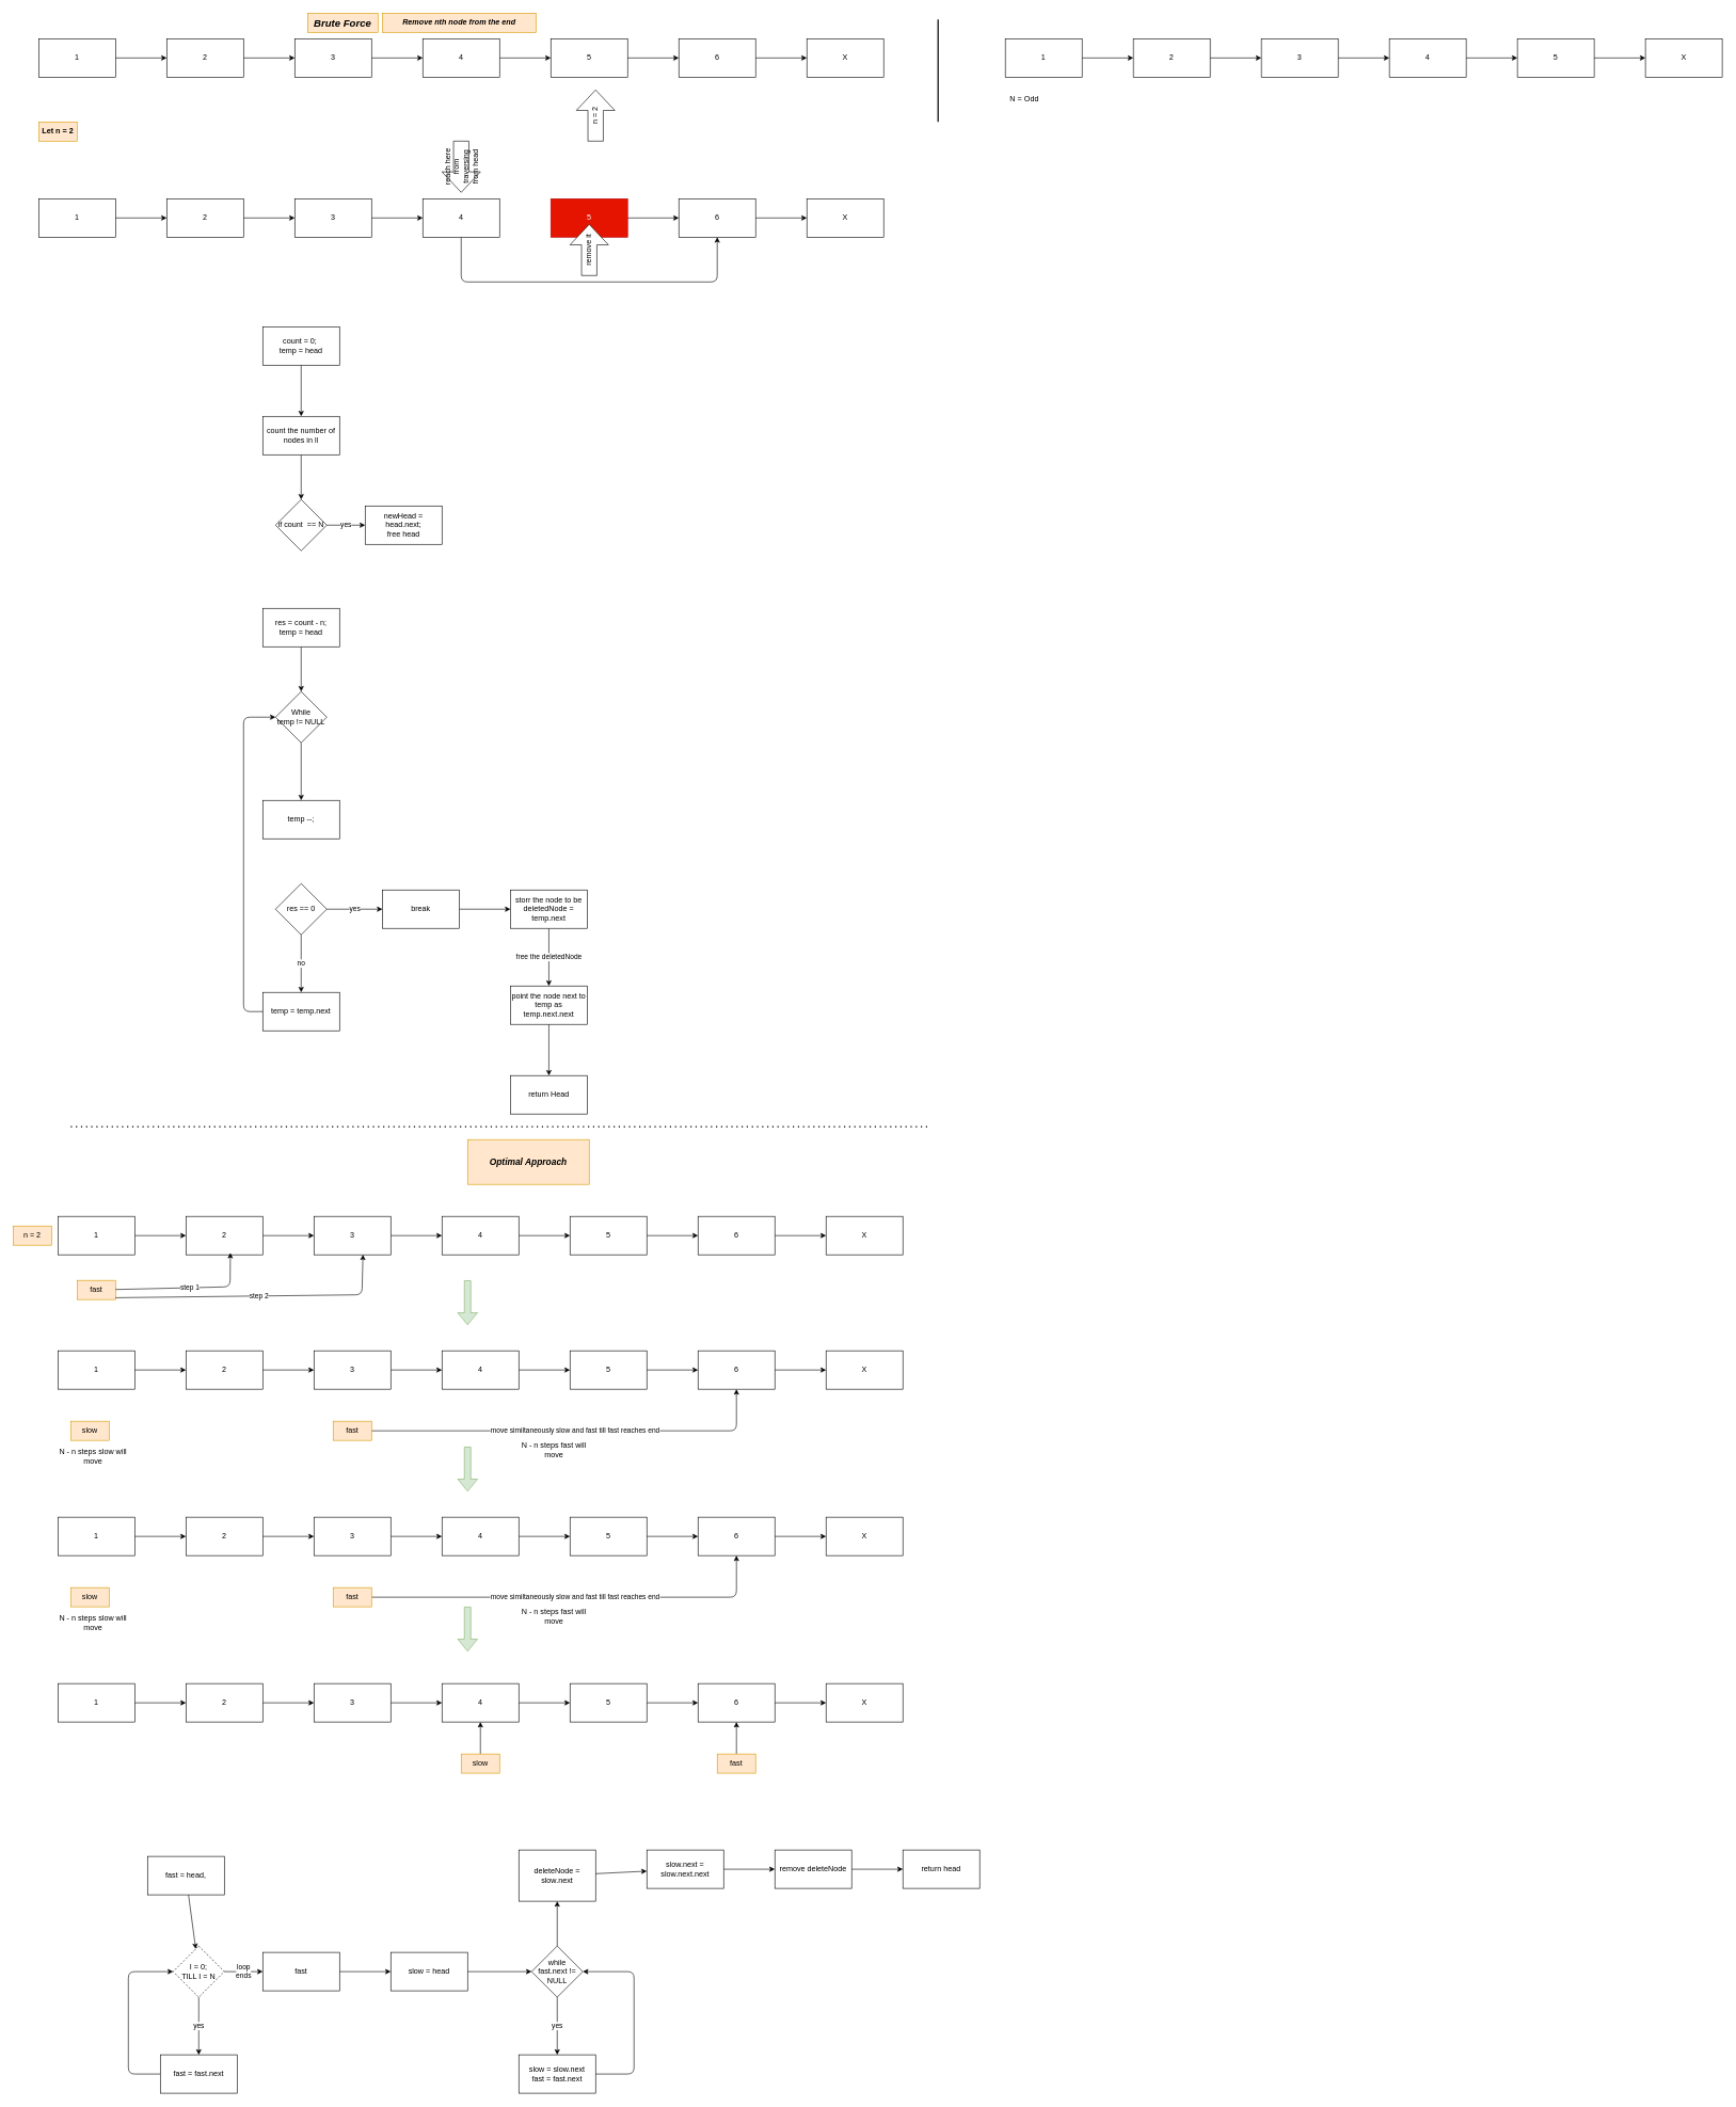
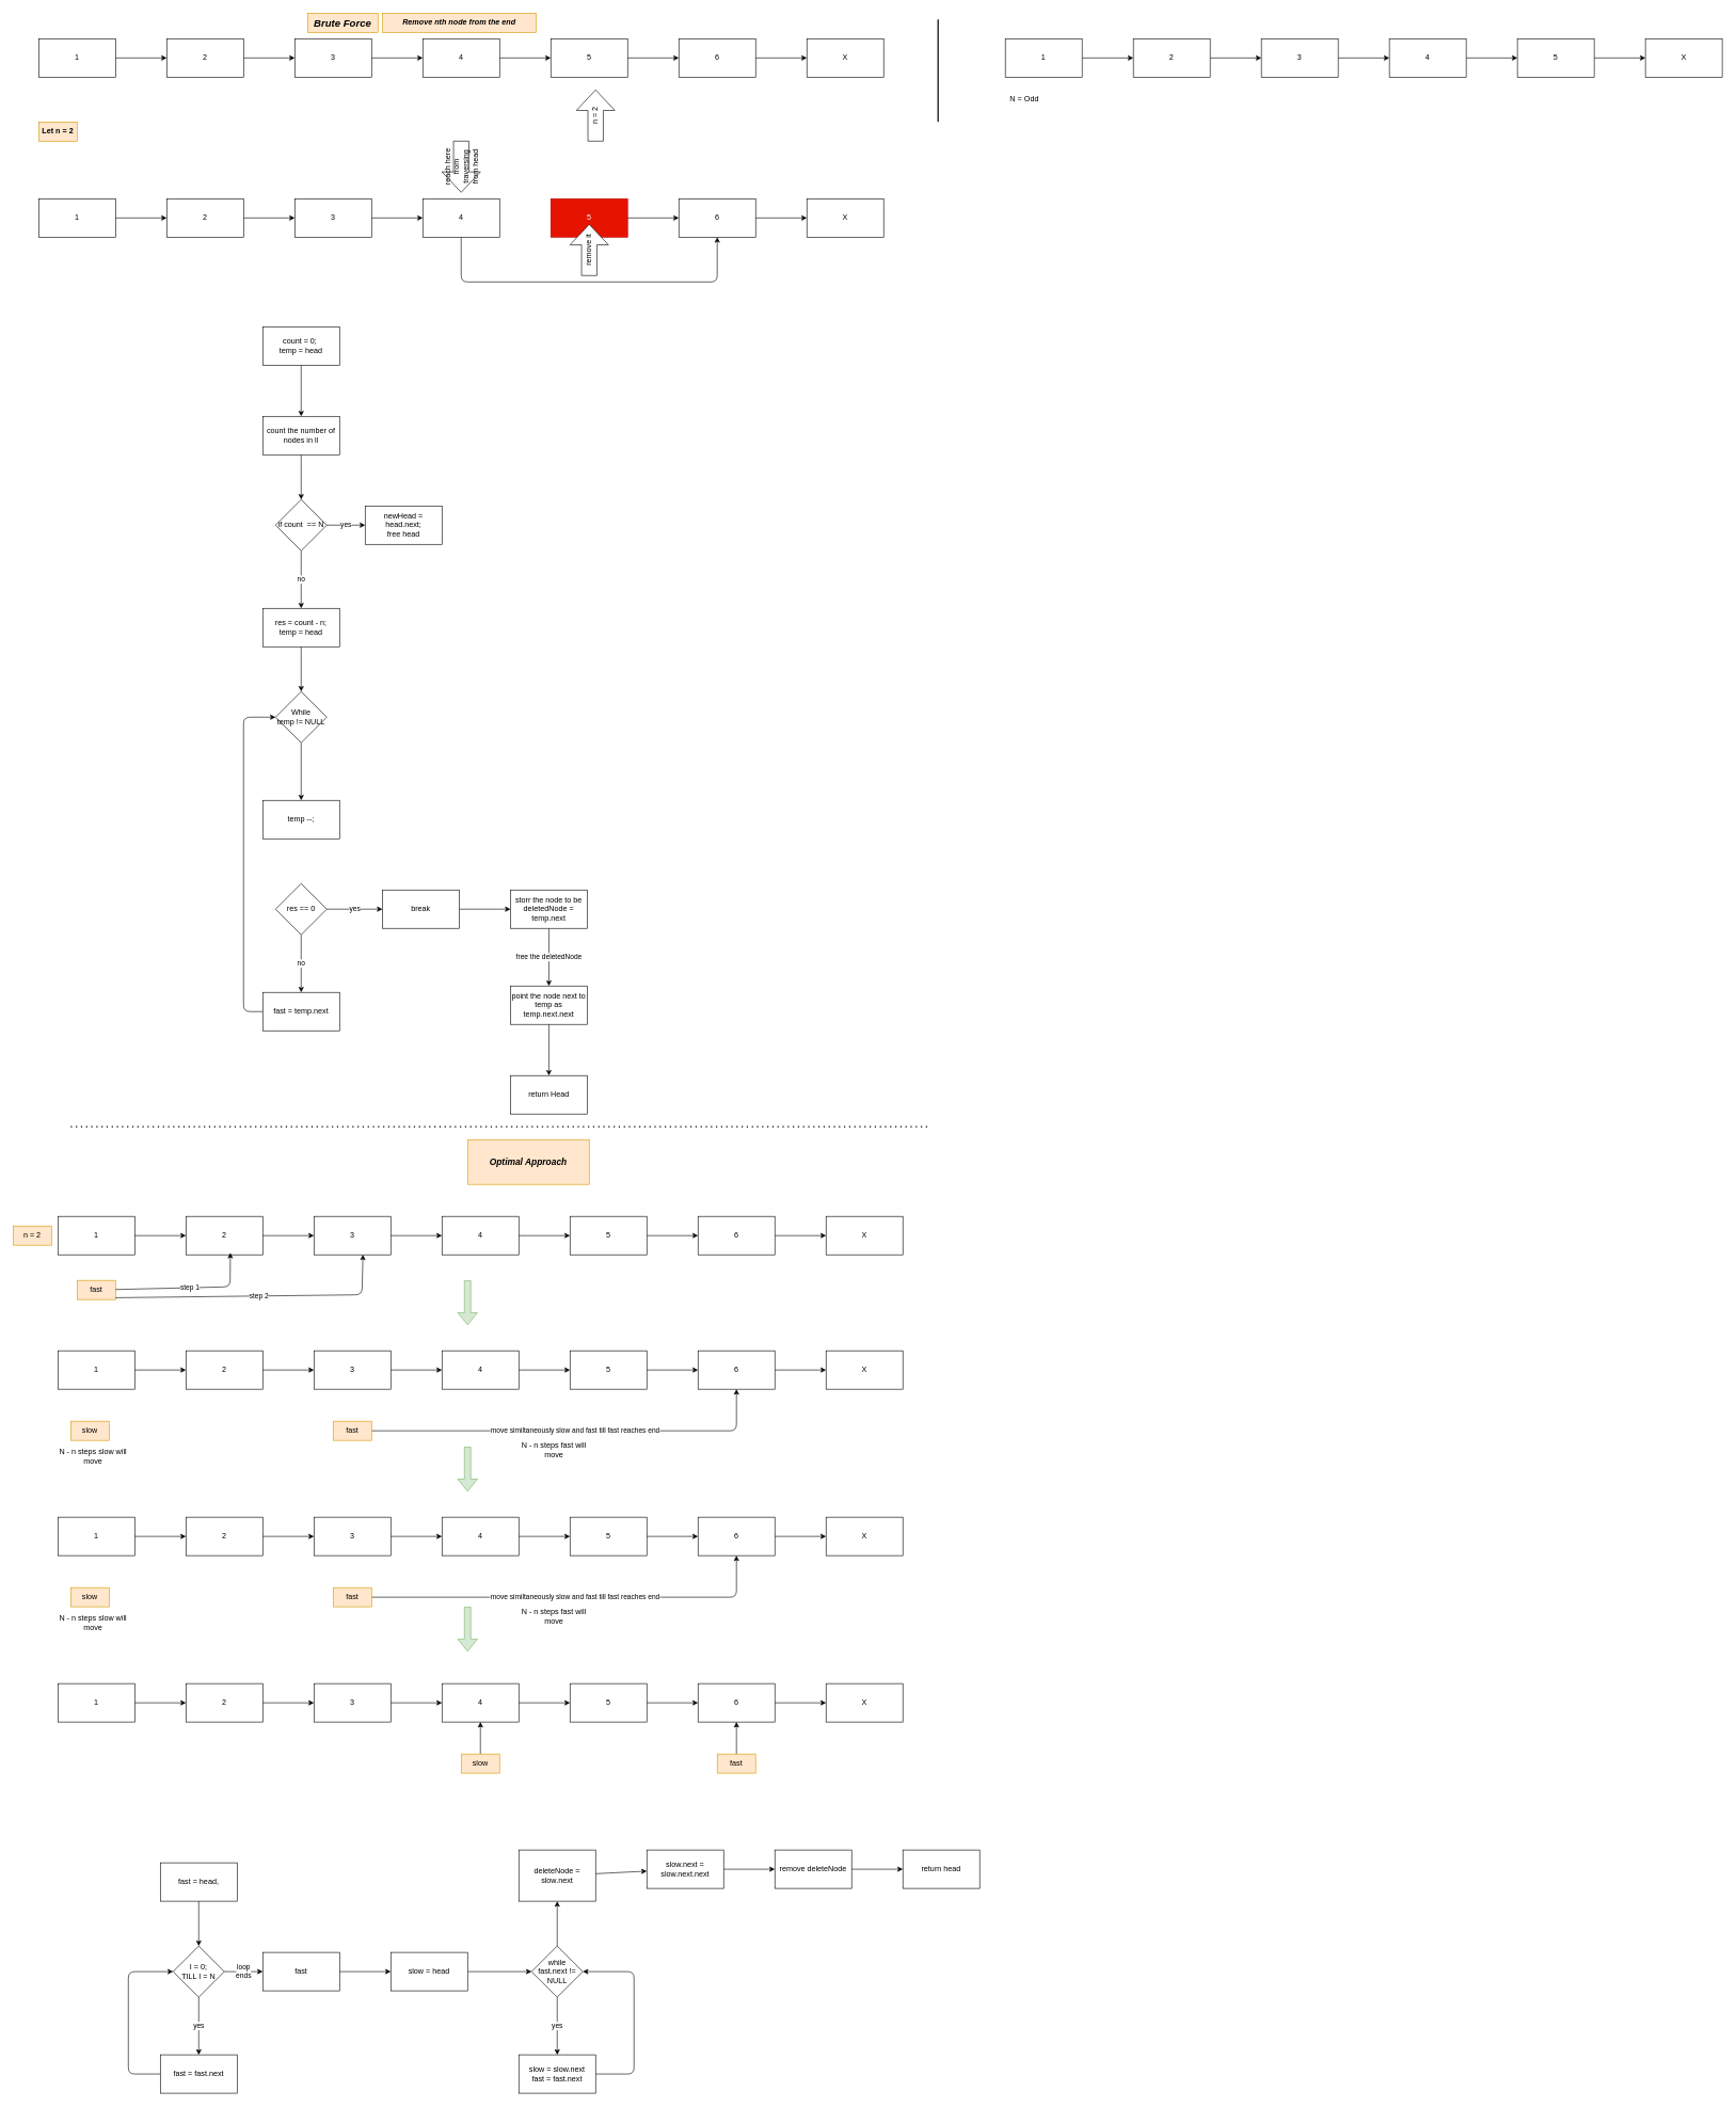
+ <mxCell id="52" value="no" style="edgeStyle=none;html=1;" edge="1" parent="1" source="53" target="56"><mxGeometry relative="1" as="geometry" /></mxCell>
- <mxCell id="66" value="temp = temp.next" style="whiteSpace=wrap;html=1;" vertex="1" parent="1"><mxGeometry x="410" y="1550" width="120" height="60" as="geometry" /></mxCell>
+ <mxCell id="66" value="fast = temp.next" style="whiteSpace=wrap;html=1;" vertex="1" parent="1"><mxGeometry x="410" y="1550" width="120" height="60" as="geometry" /></mxCell>
- <mxCell id="148" value="fast = head," style="whiteSpace=wrap;html=1;" vertex="1" parent="1"><mxGeometry x="230" y="2900" width="120" height="60" as="geometry" /></mxCell>
+ <mxCell id="148" value="fast = head," style="whiteSpace=wrap;html=1;" vertex="1" parent="1"><mxGeometry x="250" y="2910" width="120" height="60" as="geometry" /></mxCell>
- <mxCell id="151" value="I = 0;&lt;div&gt;TILL I = N&lt;/div&gt;" style="rhombus;whiteSpace=wrap;html=1;dashed=1;" vertex="1" parent="1"><mxGeometry x="270" y="3040" width="80" height="80" as="geometry" /></mxCell>
+ <mxCell id="151" value="I = 0;&lt;div&gt;TILL I = N&lt;/div&gt;" style="rhombus;whiteSpace=wrap;html=1;" vertex="1" parent="1"><mxGeometry x="270" y="3040" width="80" height="80" as="geometry" /></mxCell>
